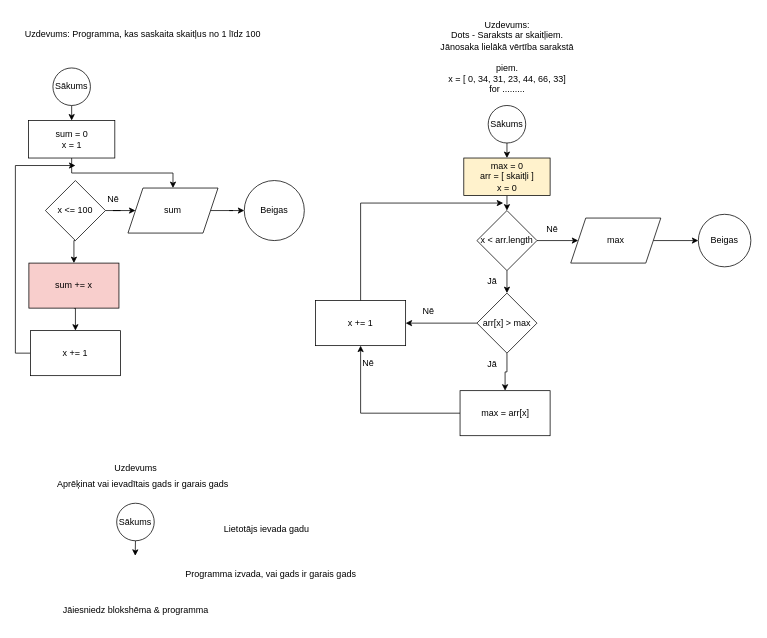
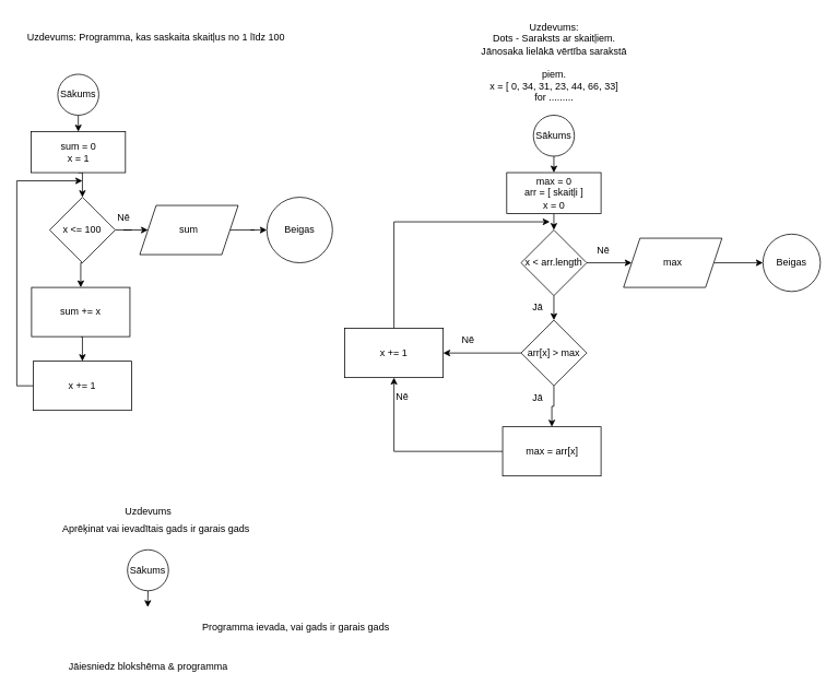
- <mxCell id="5" style="edgeStyle=orthogonalEdgeStyle;rounded=0;orthogonalLoop=1;jettySize=auto;html=1;exitX=0.5;exitY=1;exitDx=0;exitDy=0;" edge="1" parent="1" source="6" target="15"><mxGeometry relative="1" as="geometry" /></mxCell>
+ <mxCell id="5" style="edgeStyle=orthogonalEdgeStyle;rounded=0;orthogonalLoop=1;jettySize=auto;html=1;exitX=0.5;exitY=1;exitDx=0;exitDy=0;entryX=0.5;entryY=0;entryDx=0;entryDy=0;" edge="1" parent="1" source="6" target="9"><mxGeometry relative="1" as="geometry" /></mxCell>
- <mxCell id="21" value="&lt;div&gt;max = 0&lt;/div&gt;&lt;div&gt;arr = [ skaitļi ]&lt;/div&gt;&lt;div&gt;x = 0&lt;br&gt;&lt;/div&gt;" style="rounded=0;whiteSpace=wrap;html=1;fillColor=#fff2cc;" vertex="1" parent="1"><mxGeometry x="617.5" y="210" width="115" height="50" as="geometry" /></mxCell>
+ <mxCell id="21" value="&lt;div&gt;max = 0&lt;/div&gt;&lt;div&gt;arr = [ skaitļi ]&lt;/div&gt;&lt;div&gt;x = 0&lt;br&gt;&lt;/div&gt;" style="rounded=0;whiteSpace=wrap;html=1;" vertex="1" parent="1"><mxGeometry x="617.5" y="210" width="115" height="50" as="geometry" /></mxCell>
- <mxCell id="11" value="sum += x" style="rounded=0;whiteSpace=wrap;html=1;fillColor=#f8cecc;" vertex="1" parent="1"><mxGeometry x="38" y="350" width="120" height="60" as="geometry" /></mxCell>
+ <mxCell id="11" value="sum += x" style="rounded=0;whiteSpace=wrap;html=1;" vertex="1" parent="1"><mxGeometry x="38" y="350" width="120" height="60" as="geometry" /></mxCell>
- <mxCell id="44" value="Lietotājs ievada gadu" style="text;html=1;strokeColor=none;fillColor=none;align=center;verticalAlign=middle;whiteSpace=wrap;rounded=0;" vertex="1" parent="1"><mxGeometry x="270" y="690" width="170" height="30" as="geometry" /></mxCell>
- <mxCell id="45" value="Programma izvada, vai gads ir garais gads" style="text;html=1;align=center;verticalAlign=middle;resizable=0;points=[];autosize=1;strokeColor=none;fillColor=none;" vertex="1" parent="1"><mxGeometry x="235" y="750" width="250" height="30" as="geometry" /></mxCell>
+ <mxCell id="45" value="Programma ievada, vai gads ir garais gads" style="text;html=1;align=center;verticalAlign=middle;resizable=0;points=[];autosize=1;strokeColor=none;fillColor=none;" vertex="1" parent="1"><mxGeometry x="235" y="750" width="250" height="30" as="geometry" /></mxCell>
